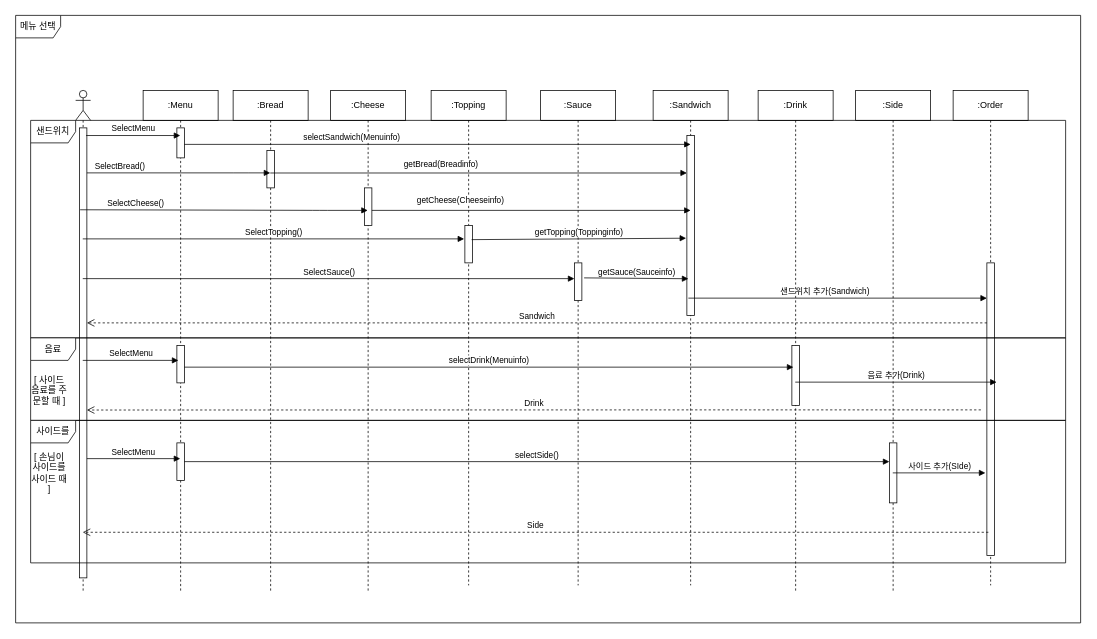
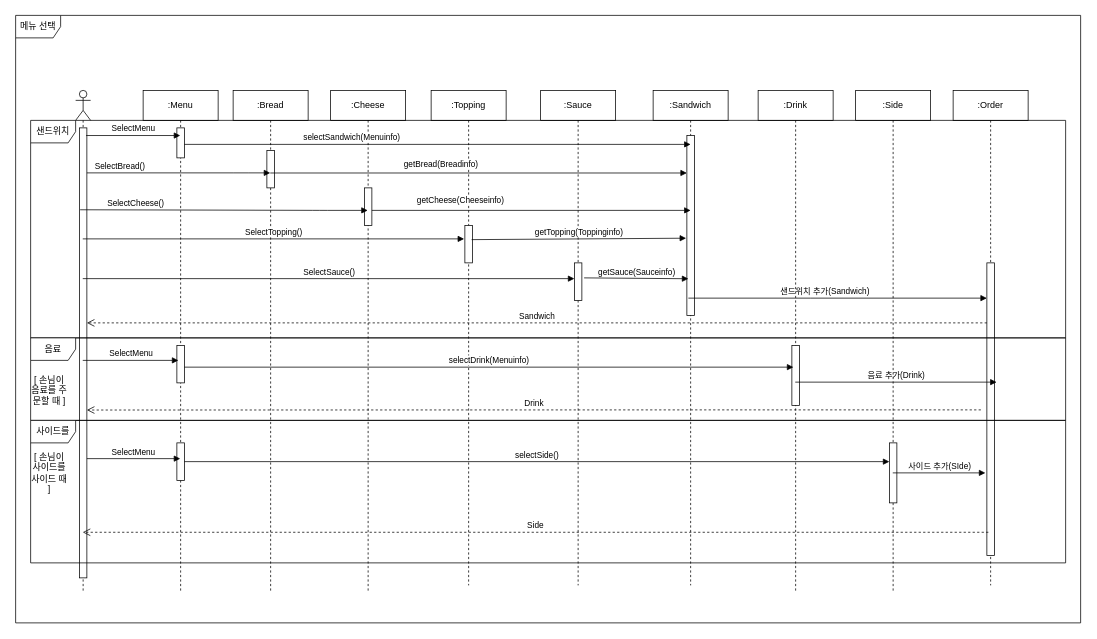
- <mxCell id="48" value="[ 사이드 음료를 주문할 때 ]" style="text;html=1;strokeColor=none;fillColor=none;align=center;verticalAlign=middle;whiteSpace=wrap;rounded=0;" vertex="1" parent="1"><mxGeometry x="40" y="510" width="50" height="20" as="geometry" /></mxCell>
+ <mxCell id="48" value="[ 손님이 음료를 주문할 때 ]" style="text;html=1;strokeColor=none;fillColor=none;align=center;verticalAlign=middle;whiteSpace=wrap;rounded=0;" vertex="1" parent="1"><mxGeometry x="40" y="510" width="50" height="20" as="geometry" /></mxCell>
